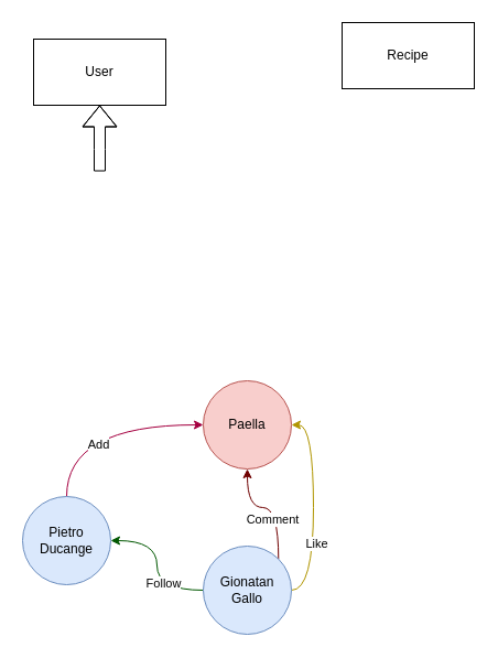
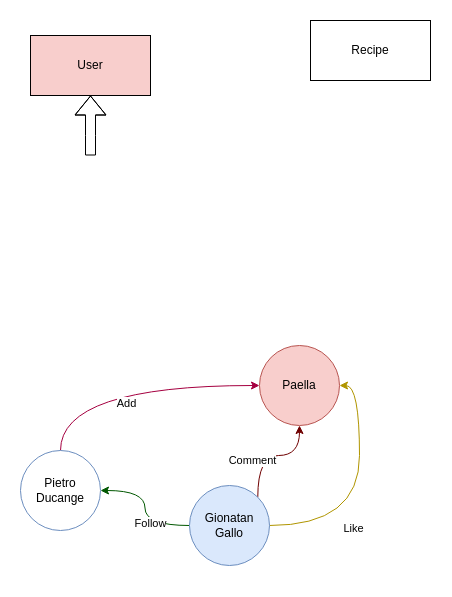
- <mxCell id="3" value="User" style="rounded=0;whiteSpace=wrap;html=1;" vertex="1" parent="1"><mxGeometry x="30" y="35" width="120" height="60" as="geometry" /></mxCell>
+ <mxCell id="3" value="User" style="rounded=0;whiteSpace=wrap;html=1;fillColor=#f8cecc;" vertex="1" parent="1"><mxGeometry x="30" y="35" width="120" height="60" as="geometry" /></mxCell>
- <mxCell id="5" value="Paella" style="ellipse;whiteSpace=wrap;html=1;aspect=fixed;fillColor=#f8cecc;strokeColor=#b85450;" vertex="1" parent="1"><mxGeometry x="184" y="345" width="80" height="80" as="geometry" /></mxCell>
+ <mxCell id="5" value="Paella" style="ellipse;whiteSpace=wrap;html=1;aspect=fixed;fillColor=#f8cecc;strokeColor=#b85450;" vertex="1" parent="1"><mxGeometry x="259" y="345" width="80" height="80" as="geometry" /></mxCell>
- <mxCell id="8" value="Pietro Ducange" style="ellipse;whiteSpace=wrap;html=1;aspect=fixed;fillColor=#dae8fc;strokeColor=#6c8ebf;" vertex="1" parent="1"><mxGeometry x="20" y="450" width="80" height="80" as="geometry" /></mxCell>
+ <mxCell id="8" value="Pietro Ducange" style="ellipse;whiteSpace=wrap;html=1;aspect=fixed;fillColor=#ffffff;strokeColor=#6c8ebf;" vertex="1" parent="1"><mxGeometry x="20" y="450" width="80" height="80" as="geometry" /></mxCell>
- <mxCell id="15" value="Gionatan Gallo" style="ellipse;whiteSpace=wrap;html=1;aspect=fixed;fillColor=#dae8fc;strokeColor=#6c8ebf;" vertex="1" parent="1"><mxGeometry x="184" y="495" width="80" height="80" as="geometry" /></mxCell>
+ <mxCell id="15" value="Gionatan Gallo" style="ellipse;whiteSpace=wrap;html=1;aspect=fixed;fillColor=#dae8fc;strokeColor=#6c8ebf;" vertex="1" parent="1"><mxGeometry x="189" y="485" width="80" height="80" as="geometry" /></mxCell>
